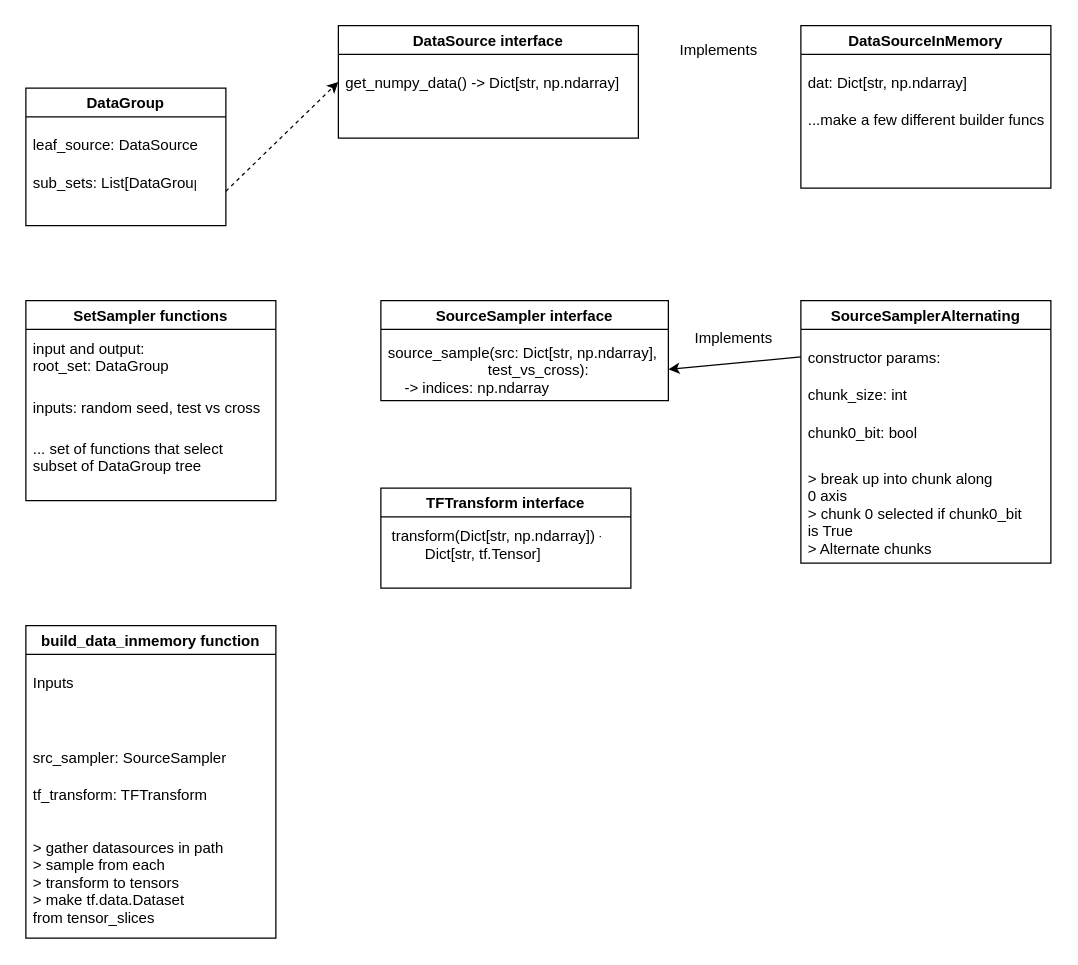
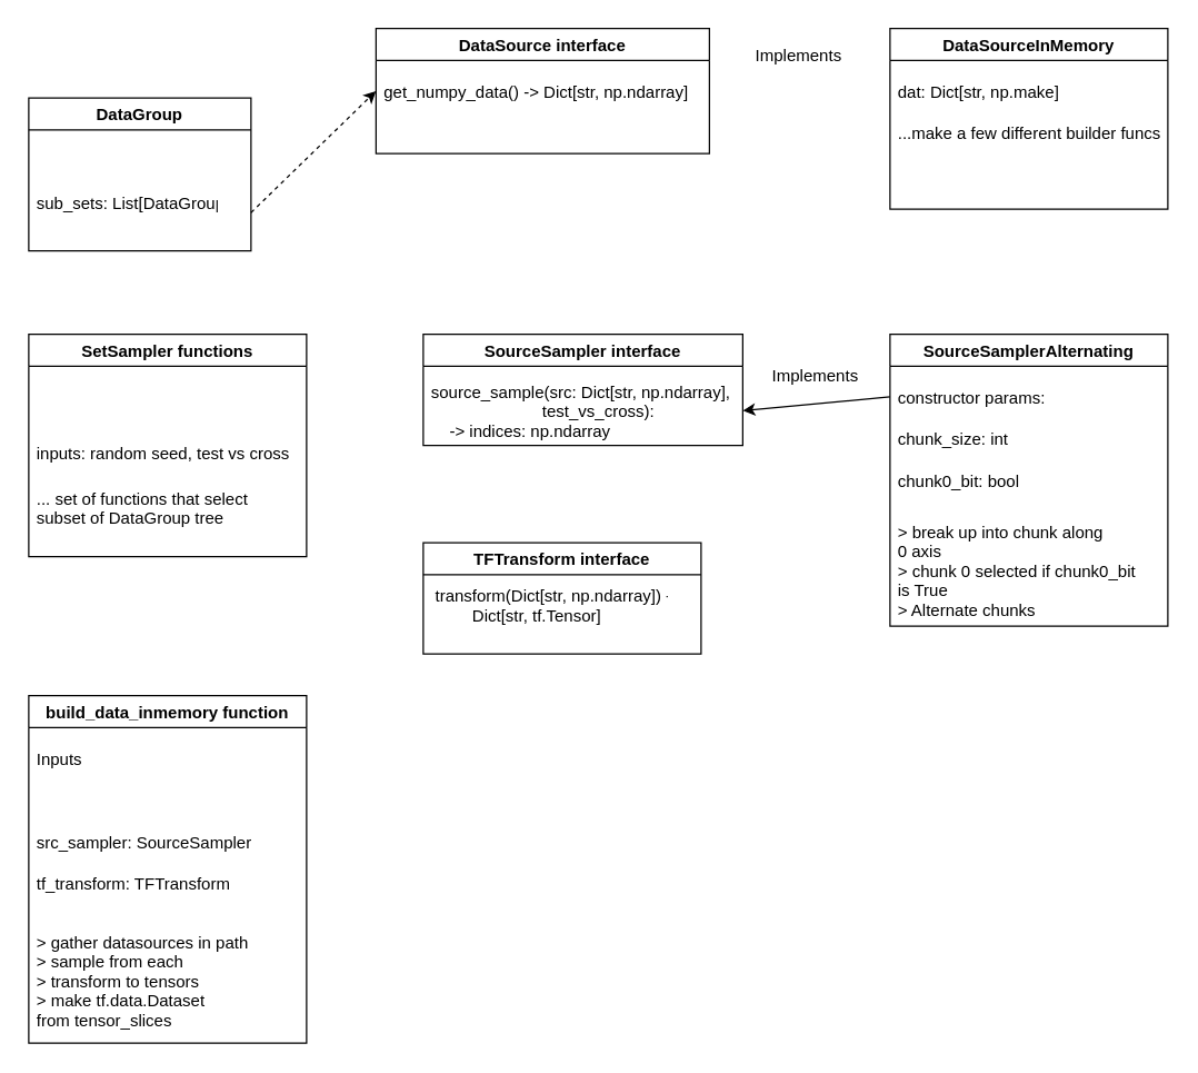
- <mxCell id="9" value="dat: Dict[str, np.ndarray]" style="text;strokeColor=none;fillColor=none;align=left;verticalAlign=middle;spacingLeft=4;spacingRight=4;overflow=hidden;points=[[0,0.5],[1,0.5]];portConstraint=eastwest;rotatable=0;" vertex="1" parent="8"><mxGeometry y="30" width="150" height="30" as="geometry" /></mxCell>
+ <mxCell id="9" value="dat: Dict[str, np.make]" style="text;strokeColor=none;fillColor=none;align=left;verticalAlign=middle;spacingLeft=4;spacingRight=4;overflow=hidden;points=[[0,0.5],[1,0.5]];portConstraint=eastwest;rotatable=0;" vertex="1" parent="8"><mxGeometry y="30" width="150" height="30" as="geometry" /></mxCell>
- <mxCell id="6" value="leaf_source: DataSource" style="text;strokeColor=none;fillColor=none;align=left;verticalAlign=middle;spacingLeft=4;spacingRight=4;overflow=hidden;points=[[0,0.5],[1,0.5]];portConstraint=eastwest;rotatable=0;" vertex="1" parent="5"><mxGeometry y="30" width="150" height="30" as="geometry" /></mxCell>
- <mxCell id="13" value="input and output:&#10;root_set: DataGroup" style="text;strokeColor=none;fillColor=none;align=left;verticalAlign=middle;spacingLeft=4;spacingRight=4;overflow=hidden;points=[[0,0.5],[1,0.5]];portConstraint=eastwest;rotatable=0;" vertex="1" parent="12"><mxGeometry y="30" width="120" height="30" as="geometry" /></mxCell>
